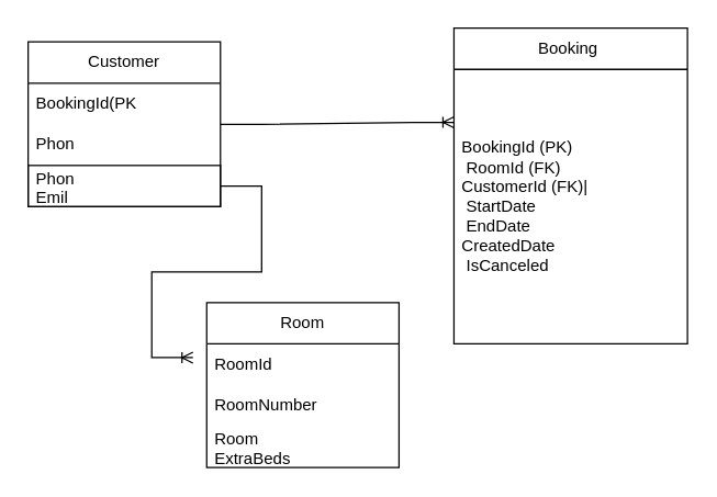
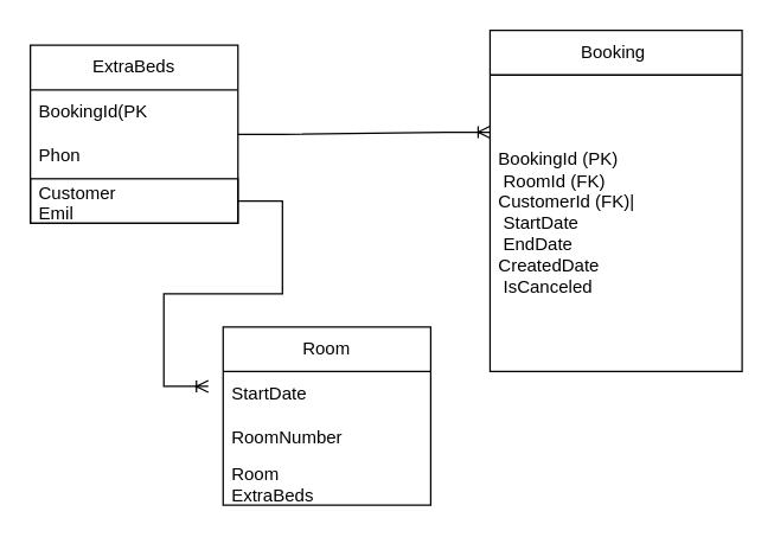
- <mxCell id="2" value="Customer" style="swimlane;fontStyle=0;childLayout=stackLayout;horizontal=1;startSize=30;horizontalStack=0;resizeParent=1;resizeParentMax=0;resizeLast=0;collapsible=1;marginBottom=0;whiteSpace=wrap;html=1;" vertex="1" parent="1"><mxGeometry x="20" y="30" width="140" height="120" as="geometry" /></mxCell>
+ <mxCell id="2" value="ExtraBeds" style="swimlane;fontStyle=0;childLayout=stackLayout;horizontal=1;startSize=30;horizontalStack=0;resizeParent=1;resizeParentMax=0;resizeLast=0;collapsible=1;marginBottom=0;whiteSpace=wrap;html=1;" vertex="1" parent="1"><mxGeometry x="20" y="30" width="140" height="120" as="geometry" /></mxCell>
- <mxCell id="5" value="Phon&lt;div&gt;Emil&lt;/div&gt;" style="text;strokeColor=default;fillColor=none;align=left;verticalAlign=middle;spacingLeft=4;spacingRight=4;overflow=hidden;points=[[0,0.5],[1,0.5]];portConstraint=eastwest;rotatable=0;whiteSpace=wrap;html=1;perimeterSpacing=0;" vertex="1" parent="2"><mxGeometry y="90" width="140" height="30" as="geometry" /></mxCell>
+ <mxCell id="5" value="Customer&lt;div&gt;Emil&lt;/div&gt;" style="text;strokeColor=default;fillColor=none;align=left;verticalAlign=middle;spacingLeft=4;spacingRight=4;overflow=hidden;points=[[0,0.5],[1,0.5]];portConstraint=eastwest;rotatable=0;whiteSpace=wrap;html=1;perimeterSpacing=0;" vertex="1" parent="2"><mxGeometry y="90" width="140" height="30" as="geometry" /></mxCell>
- <mxCell id="9" value="RoomId" style="text;strokeColor=none;fillColor=none;align=left;verticalAlign=middle;spacingLeft=4;spacingRight=4;overflow=hidden;points=[[0,0.5],[1,0.5]];portConstraint=eastwest;rotatable=0;whiteSpace=wrap;html=1;" vertex="1" parent="8"><mxGeometry y="30" width="140" height="30" as="geometry" /></mxCell>
+ <mxCell id="9" value="StartDate" style="text;strokeColor=none;fillColor=none;align=left;verticalAlign=middle;spacingLeft=4;spacingRight=4;overflow=hidden;points=[[0,0.5],[1,0.5]];portConstraint=eastwest;rotatable=0;whiteSpace=wrap;html=1;" vertex="1" parent="8"><mxGeometry y="30" width="140" height="30" as="geometry" /></mxCell>
